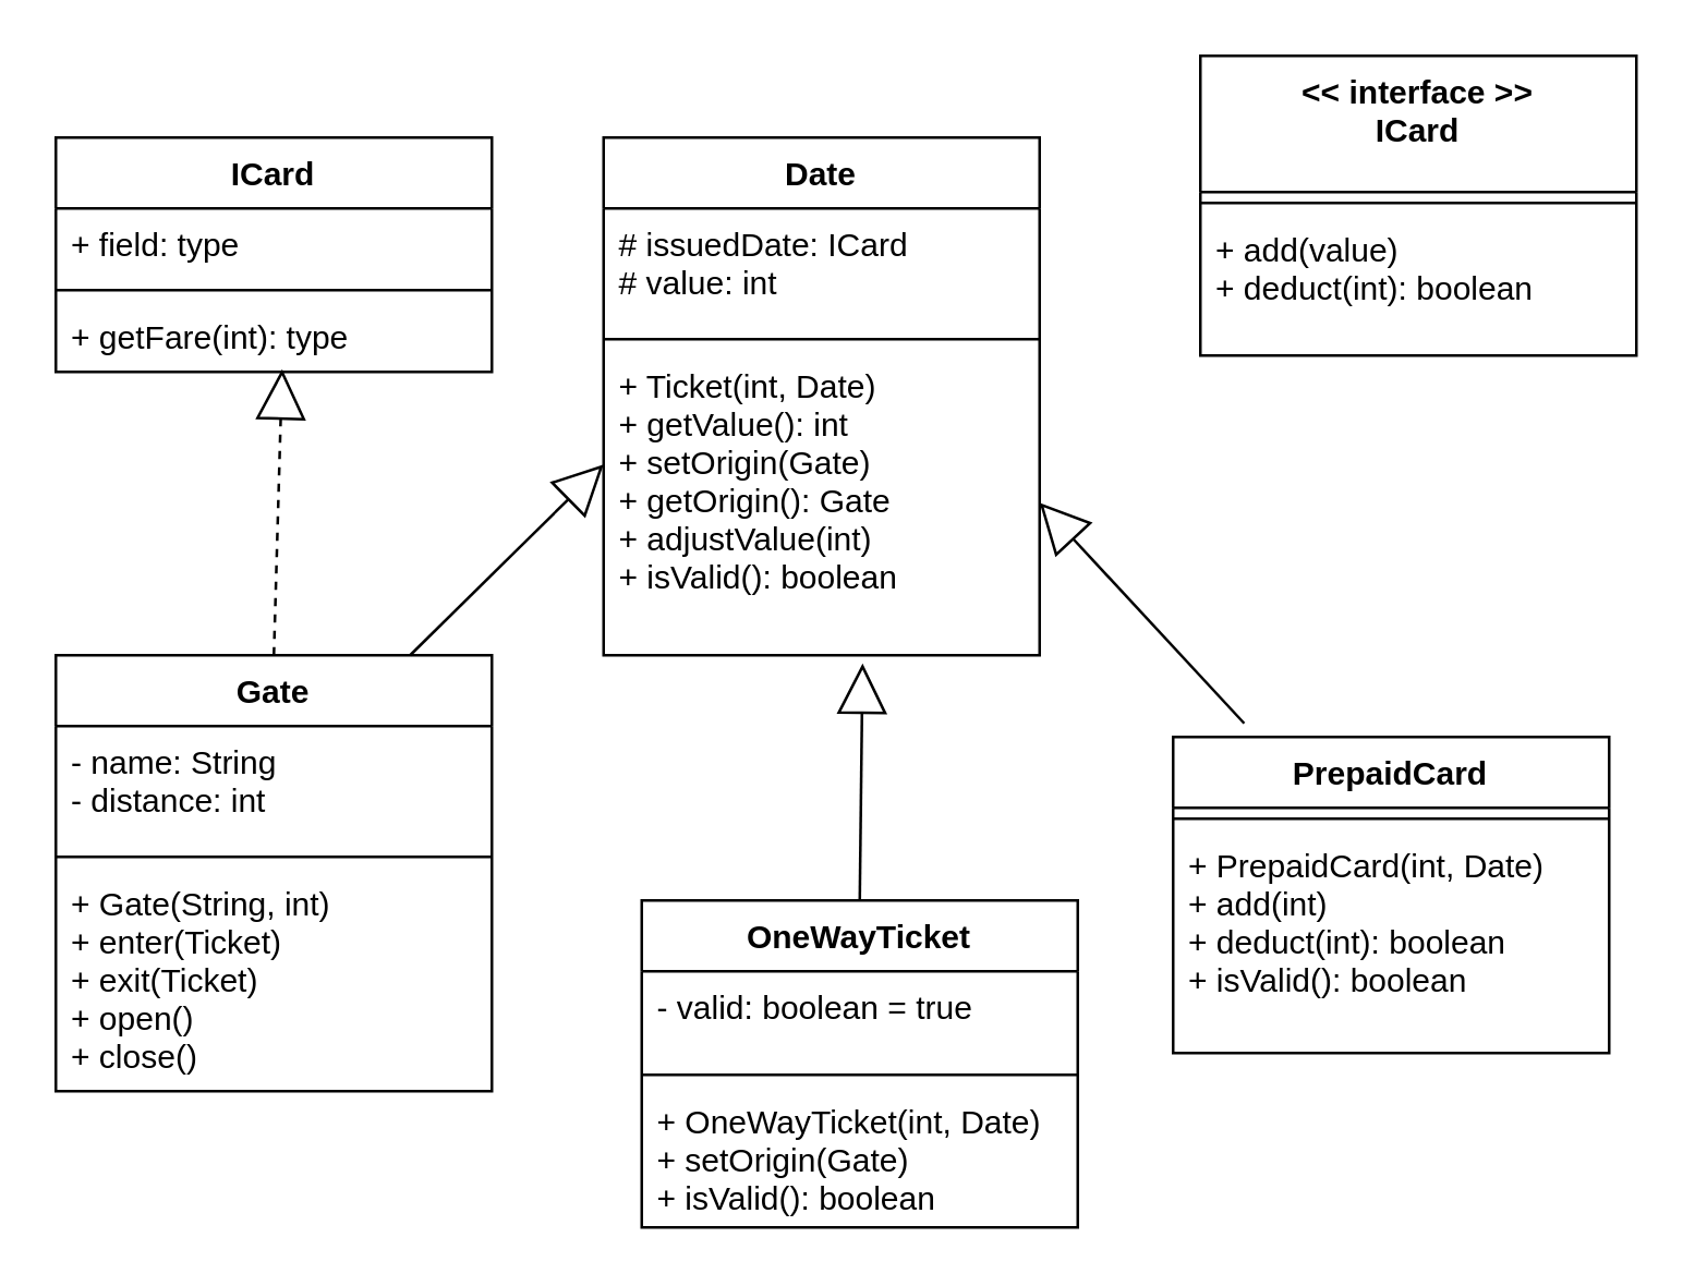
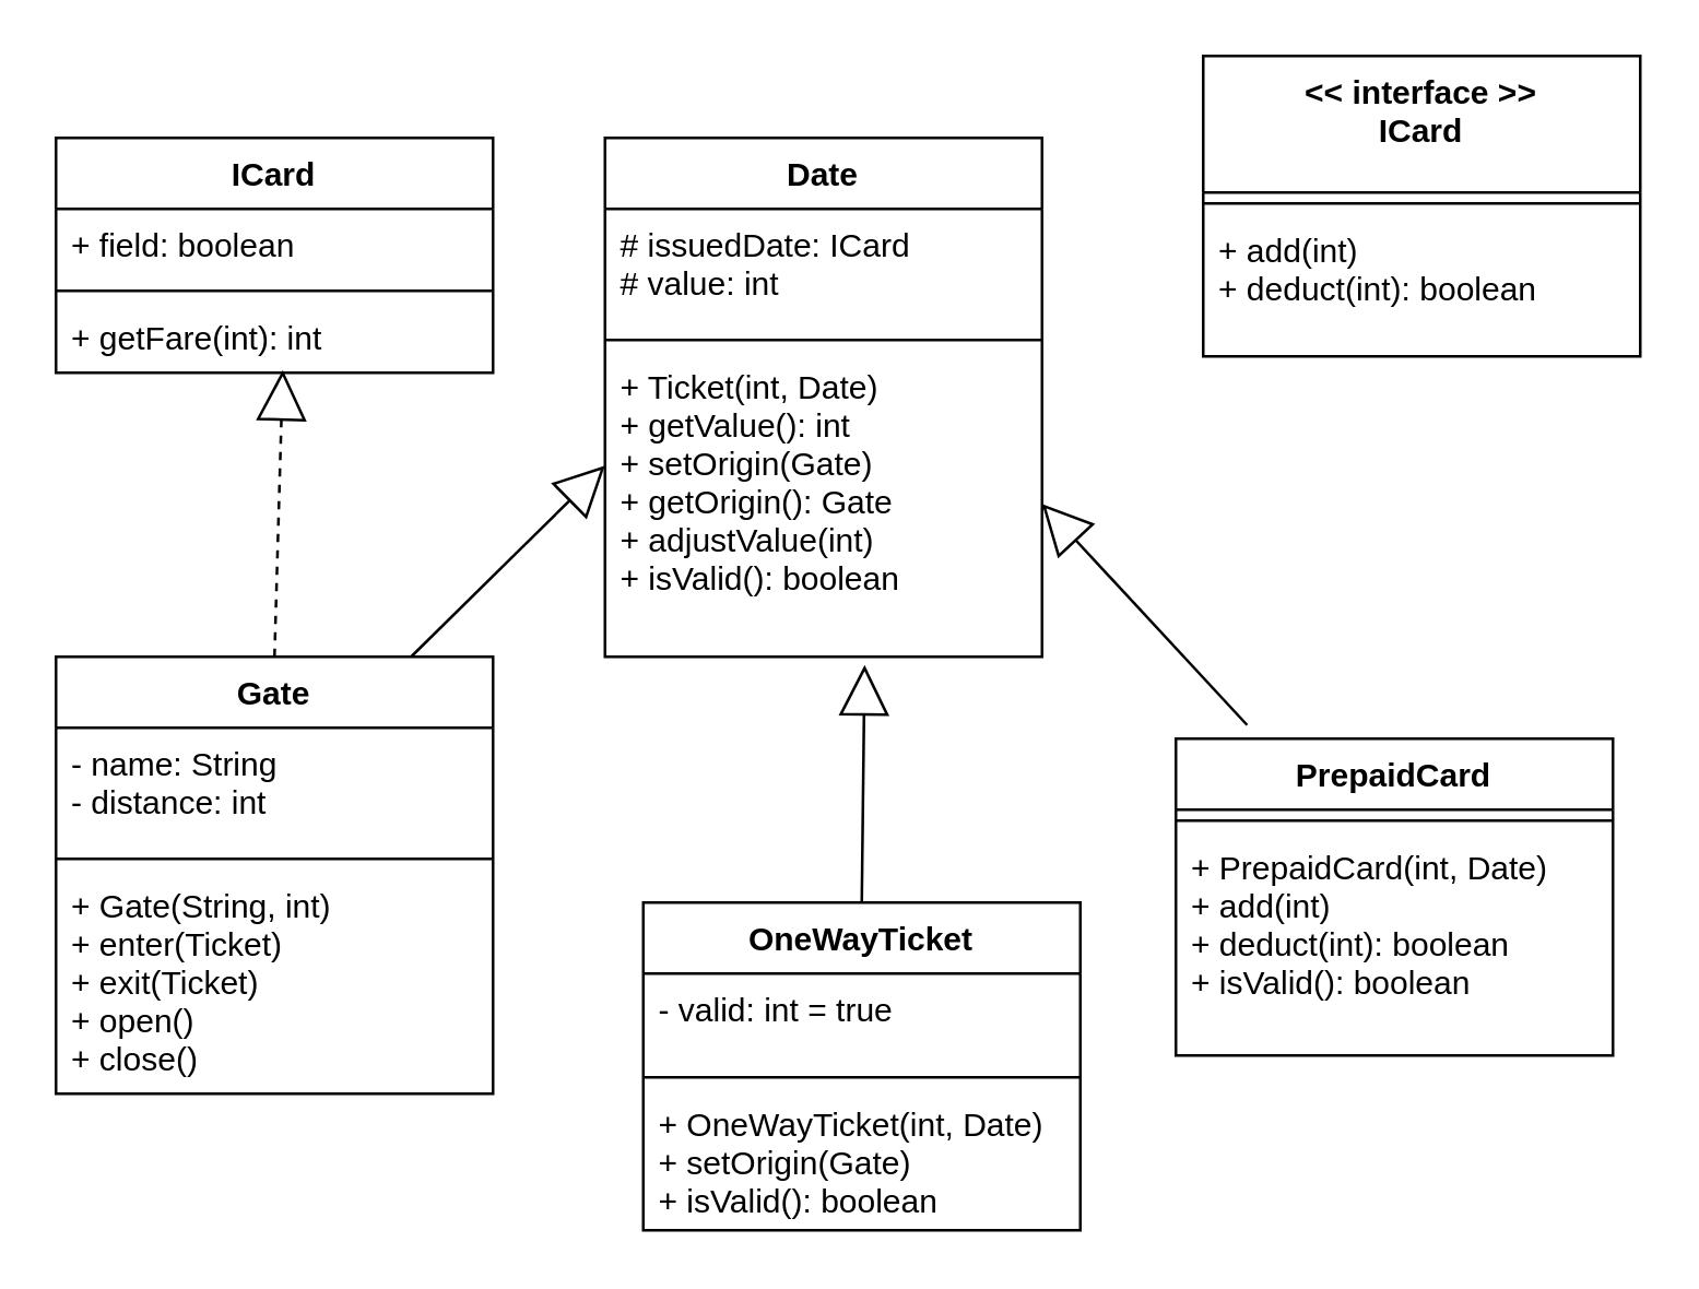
- <mxCell id="3" value="+ field: type" style="text;strokeColor=none;fillColor=none;align=left;verticalAlign=top;spacingLeft=4;spacingRight=4;overflow=hidden;rotatable=0;points=[[0,0.5],[1,0.5]];portConstraint=eastwest;" vertex="1" parent="2"><mxGeometry y="26" width="160" height="26" as="geometry" /></mxCell>
+ <mxCell id="3" value="+ field: boolean" style="text;strokeColor=none;fillColor=none;align=left;verticalAlign=top;spacingLeft=4;spacingRight=4;overflow=hidden;rotatable=0;points=[[0,0.5],[1,0.5]];portConstraint=eastwest;" vertex="1" parent="2"><mxGeometry y="26" width="160" height="26" as="geometry" /></mxCell>
- <mxCell id="16" value="+ add(value)&#10;+ deduct(int): boolean&#10;" style="text;strokeColor=none;fillColor=none;align=left;verticalAlign=top;spacingLeft=4;spacingRight=4;overflow=hidden;rotatable=0;points=[[0,0.5],[1,0.5]];portConstraint=eastwest;" vertex="1" parent="14"><mxGeometry y="58" width="160" height="52" as="geometry" /></mxCell>
+ <mxCell id="16" value="+ add(int)&#10;+ deduct(int): boolean&#10;" style="text;strokeColor=none;fillColor=none;align=left;verticalAlign=top;spacingLeft=4;spacingRight=4;overflow=hidden;rotatable=0;points=[[0,0.5],[1,0.5]];portConstraint=eastwest;" vertex="1" parent="14"><mxGeometry y="58" width="160" height="52" as="geometry" /></mxCell>
- <mxCell id="5" value="+ getFare(int): type" style="text;strokeColor=none;fillColor=none;align=left;verticalAlign=top;spacingLeft=4;spacingRight=4;overflow=hidden;rotatable=0;points=[[0,0.5],[1,0.5]];portConstraint=eastwest;" vertex="1" parent="2"><mxGeometry y="60" width="160" height="26" as="geometry" /></mxCell>
+ <mxCell id="5" value="+ getFare(int): int" style="text;strokeColor=none;fillColor=none;align=left;verticalAlign=top;spacingLeft=4;spacingRight=4;overflow=hidden;rotatable=0;points=[[0,0.5],[1,0.5]];portConstraint=eastwest;" vertex="1" parent="2"><mxGeometry y="60" width="160" height="26" as="geometry" /></mxCell>
- <mxCell id="18" value="- valid: boolean = true" style="text;strokeColor=none;fillColor=none;align=left;verticalAlign=top;spacingLeft=4;spacingRight=4;overflow=hidden;rotatable=0;points=[[0,0.5],[1,0.5]];portConstraint=eastwest;" vertex="1" parent="17"><mxGeometry y="26" width="160" height="34" as="geometry" /></mxCell>
+ <mxCell id="18" value="- valid: int = true" style="text;strokeColor=none;fillColor=none;align=left;verticalAlign=top;spacingLeft=4;spacingRight=4;overflow=hidden;rotatable=0;points=[[0,0.5],[1,0.5]];portConstraint=eastwest;" vertex="1" parent="17"><mxGeometry y="26" width="160" height="34" as="geometry" /></mxCell>
